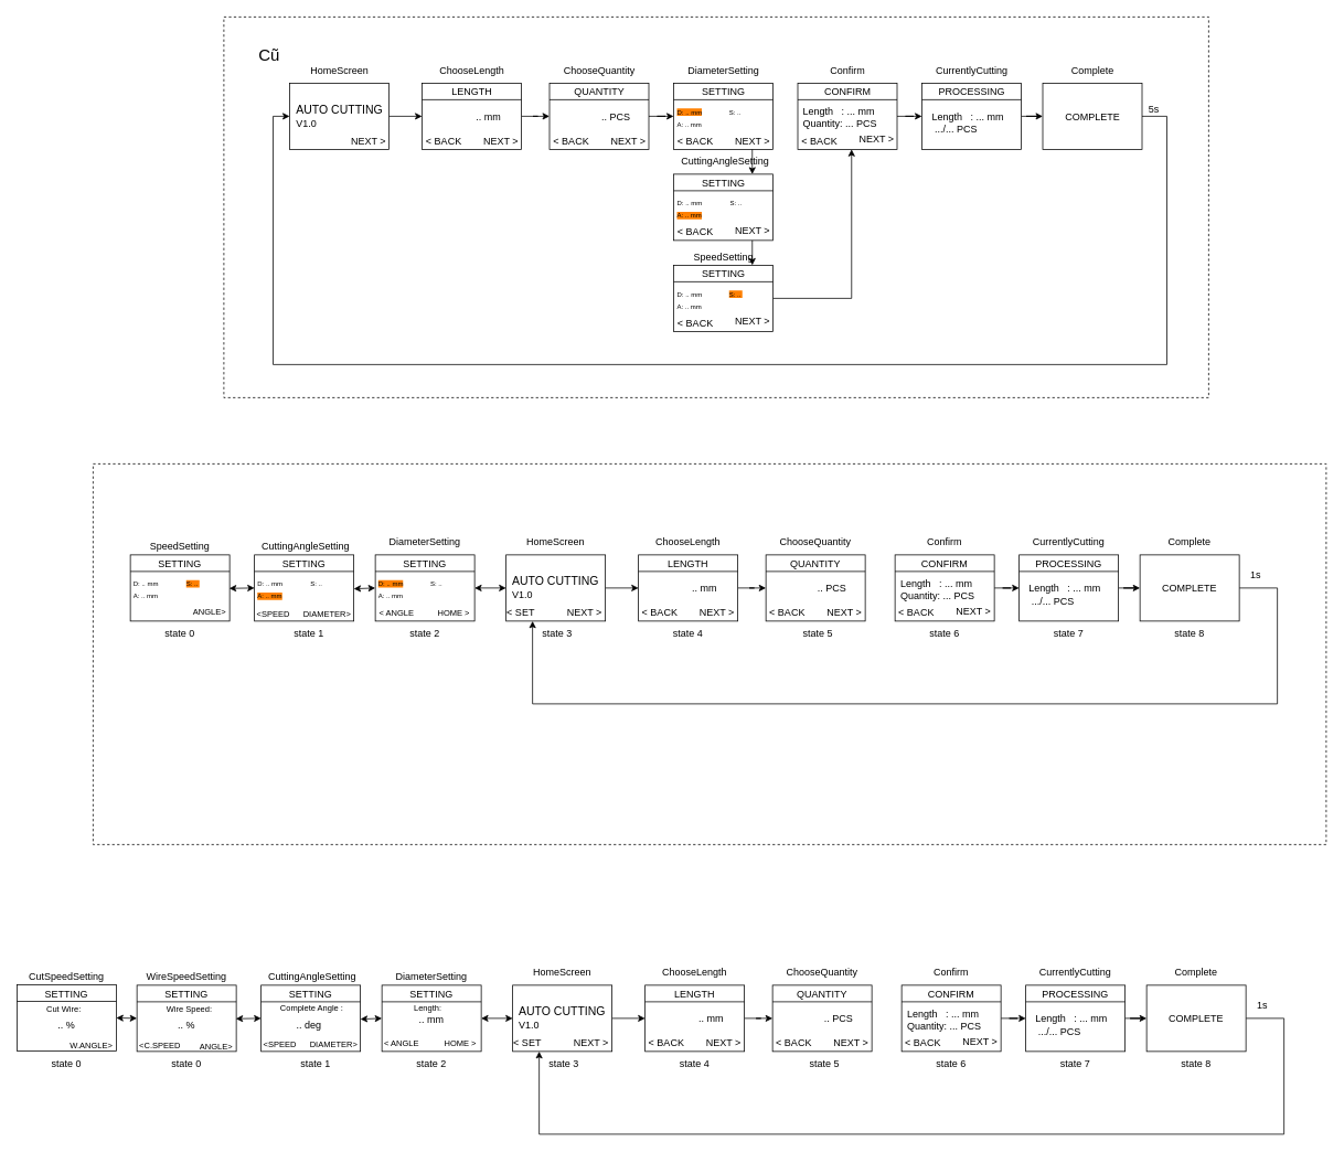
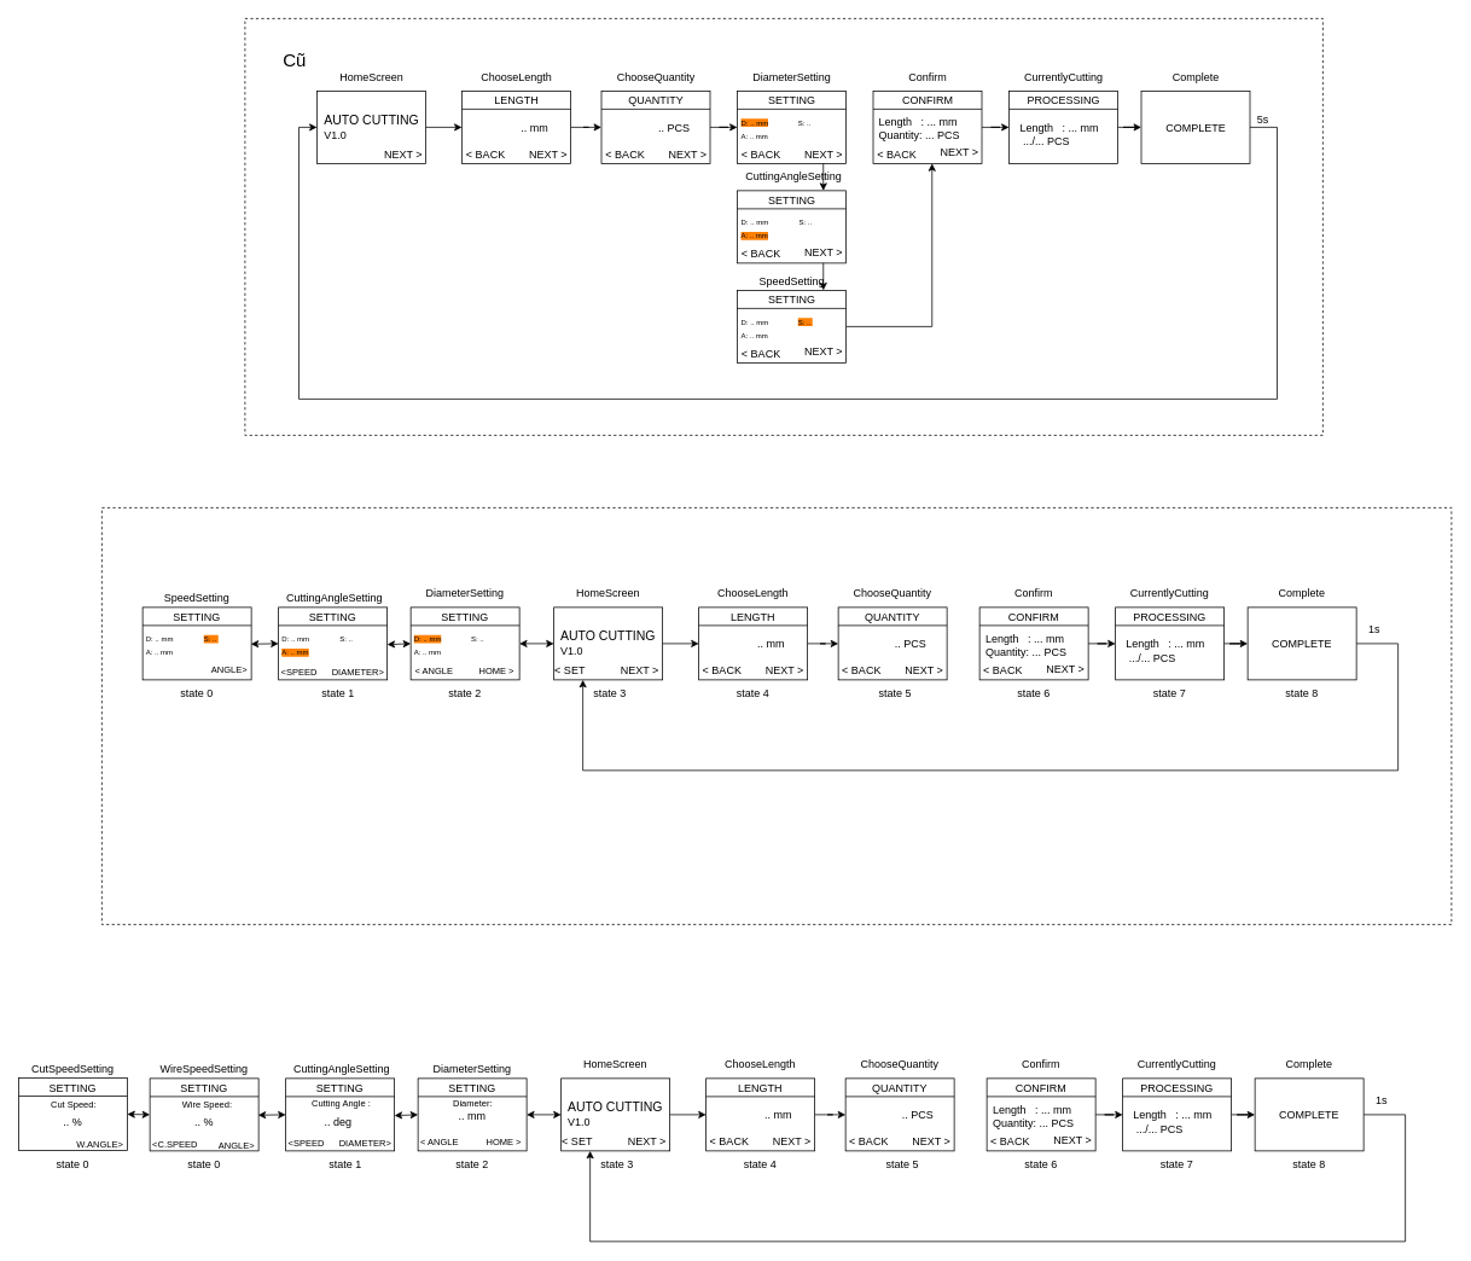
- <mxCell id="221" value="&lt;div style=&quot;&quot;&gt;&lt;span style=&quot;font-size: 10px; background-color: rgb(255, 255, 255);&quot;&gt;Complete Angle :&lt;/span&gt;&lt;/div&gt;" style="text;html=1;align=center;verticalAlign=middle;whiteSpace=wrap;rounded=0;strokeWidth=2;" vertex="1" parent="1"><mxGeometry x="320" y="1210.5" width="113" height="12.5" as="geometry" /></mxCell>
+ <mxCell id="221" value="&lt;div style=&quot;&quot;&gt;&lt;span style=&quot;font-size: 10px; background-color: rgb(255, 255, 255);&quot;&gt;Cutting Angle :&lt;/span&gt;&lt;/div&gt;" style="text;html=1;align=center;verticalAlign=middle;whiteSpace=wrap;rounded=0;strokeWidth=2;" vertex="1" parent="1"><mxGeometry x="320" y="1210.5" width="113" height="12.5" as="geometry" /></mxCell>
- <mxCell id="174" value="&lt;div style=&quot;text-align: center;&quot;&gt;&lt;span style=&quot;background-color: rgb(255, 255, 255); font-size: 10px;&quot;&gt;Length:&lt;/span&gt;&lt;span style=&quot;background-color: rgb(255, 255, 255); font-size: 10px;&quot;&gt;&amp;nbsp;&lt;/span&gt;&lt;/div&gt;" style="text;html=1;align=left;verticalAlign=middle;whiteSpace=wrap;rounded=0;strokeWidth=2;" vertex="1" parent="1"><mxGeometry x="497.5" y="1210.5" width="53.5" height="12.5" as="geometry" /></mxCell>
+ <mxCell id="174" value="&lt;div style=&quot;text-align: center;&quot;&gt;&lt;span style=&quot;background-color: rgb(255, 255, 255); font-size: 10px;&quot;&gt;Diameter:&lt;/span&gt;&lt;span style=&quot;background-color: rgb(255, 255, 255); font-size: 10px;&quot;&gt;&amp;nbsp;&lt;/span&gt;&lt;/div&gt;" style="text;html=1;align=left;verticalAlign=middle;whiteSpace=wrap;rounded=0;strokeWidth=2;" vertex="1" parent="1"><mxGeometry x="497.5" y="1210.5" width="53.5" height="12.5" as="geometry" /></mxCell>
- <mxCell id="231" value="&lt;div style=&quot;text-align: center;&quot;&gt;&lt;span style=&quot;font-size: 10px; background-color: rgb(255, 255, 255);&quot;&gt;Cut Wire:&lt;/span&gt;&lt;/div&gt;" style="text;html=1;align=left;verticalAlign=middle;whiteSpace=wrap;rounded=0;strokeWidth=2;" vertex="1" parent="1"><mxGeometry x="53.5" y="1213.5" width="68.5" height="9" as="geometry" /></mxCell>
+ <mxCell id="231" value="&lt;div style=&quot;text-align: center;&quot;&gt;&lt;span style=&quot;font-size: 10px; background-color: rgb(255, 255, 255);&quot;&gt;Cut Speed:&lt;/span&gt;&lt;/div&gt;" style="text;html=1;align=left;verticalAlign=middle;whiteSpace=wrap;rounded=0;strokeWidth=2;" vertex="1" parent="1"><mxGeometry x="53.5" y="1213.5" width="68.5" height="9" as="geometry" /></mxCell>
